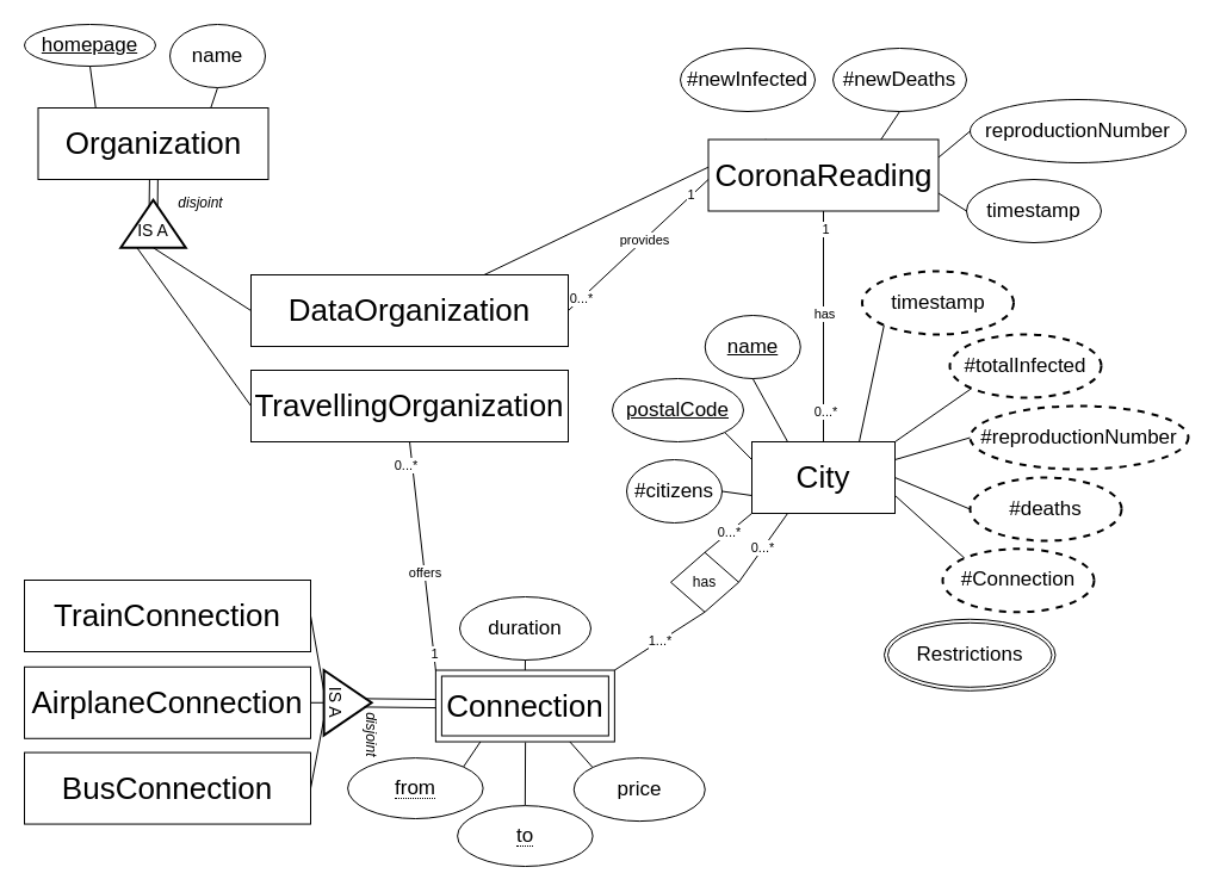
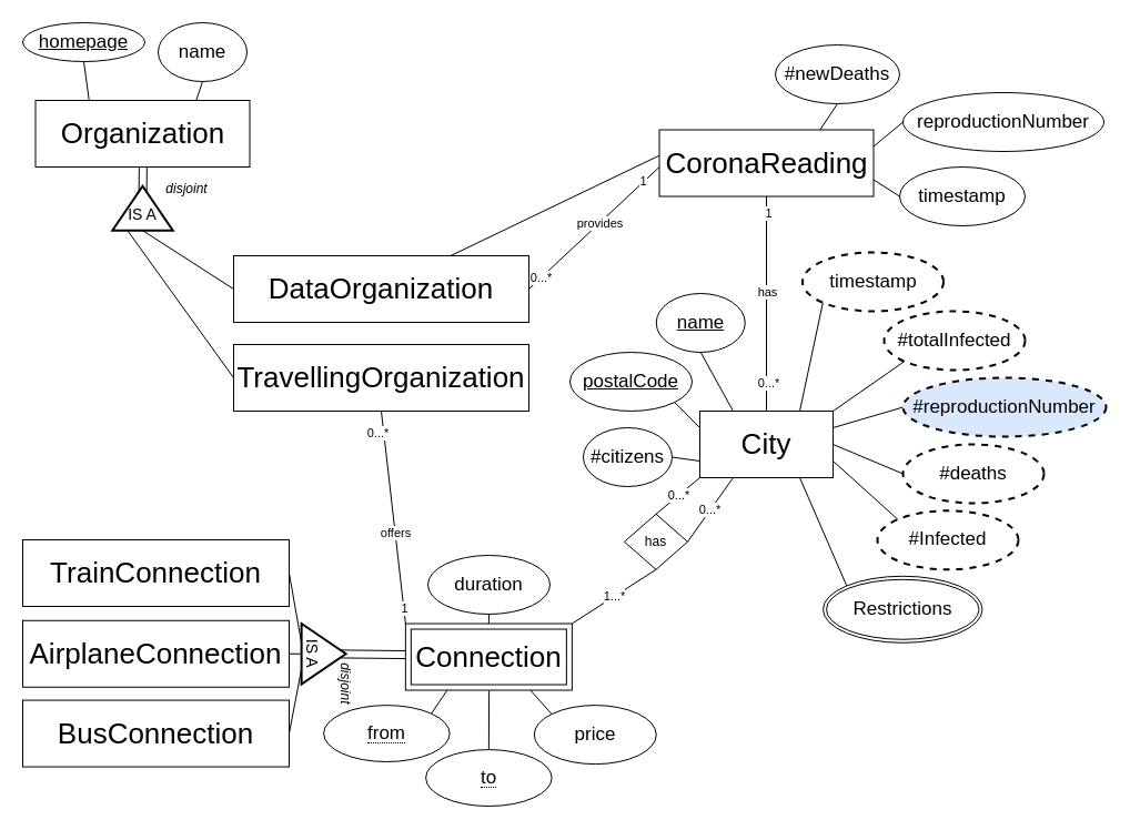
- <mxCell id="23" value="&lt;font style=&quot;font-size: 17px&quot;&gt;#newInfected&lt;/font&gt;" style="ellipse;whiteSpace=wrap;html=1;" parent="1" vertex="1"><mxGeometry x="570" y="40" width="113" height="53" as="geometry" /></mxCell>
- <mxCell id="25" value="&lt;span style=&quot;font-size: 17px&quot;&gt;#reproductionNumber&lt;/span&gt;" style="ellipse;whiteSpace=wrap;html=1;dashed=1;strokeWidth=2;" parent="1" vertex="1"><mxGeometry x="813" y="340" width="183" height="53" as="geometry" /></mxCell>
+ <mxCell id="25" value="&lt;span style=&quot;font-size: 17px&quot;&gt;#reproductionNumber&lt;/span&gt;" style="ellipse;whiteSpace=wrap;html=1;dashed=1;strokeWidth=2;fillColor=#dae8fc;" parent="1" vertex="1"><mxGeometry x="813" y="340" width="183" height="53" as="geometry" /></mxCell>
+ <mxCell id="33" value="" style="endArrow=none;html=1;exitX=0;exitY=0;exitDx=0;exitDy=0;entryX=0.75;entryY=1;entryDx=0;entryDy=0;" parent="1" source="44" target="2" edge="1"><mxGeometry width="50" height="50" relative="1" as="geometry"><mxPoint x="447.152" y="201.513" as="sourcePoint" /><mxPoint x="880" y="277.75" as="targetPoint" /></mxGeometry></mxCell>
- <mxCell id="53" value="&lt;font style=&quot;font-size: 17px&quot;&gt;#Connection&lt;/font&gt;" style="ellipse;whiteSpace=wrap;html=1;dashed=1;strokeWidth=2;" parent="1" vertex="1"><mxGeometry x="790" y="459.77" width="127" height="53" as="geometry" /></mxCell>
+ <mxCell id="53" value="&lt;font style=&quot;font-size: 17px&quot;&gt;#Infected&lt;/font&gt;" style="ellipse;whiteSpace=wrap;html=1;dashed=1;strokeWidth=2;" parent="1" vertex="1"><mxGeometry x="790" y="459.77" width="127" height="53" as="geometry" /></mxCell>
